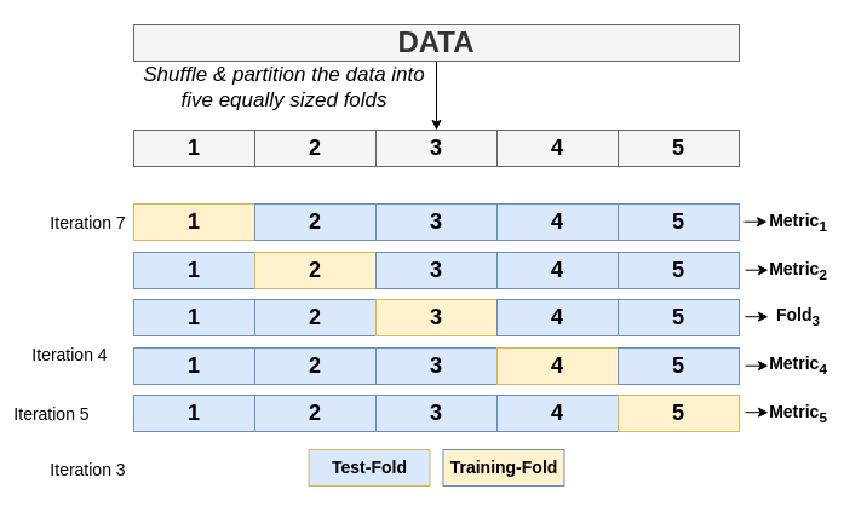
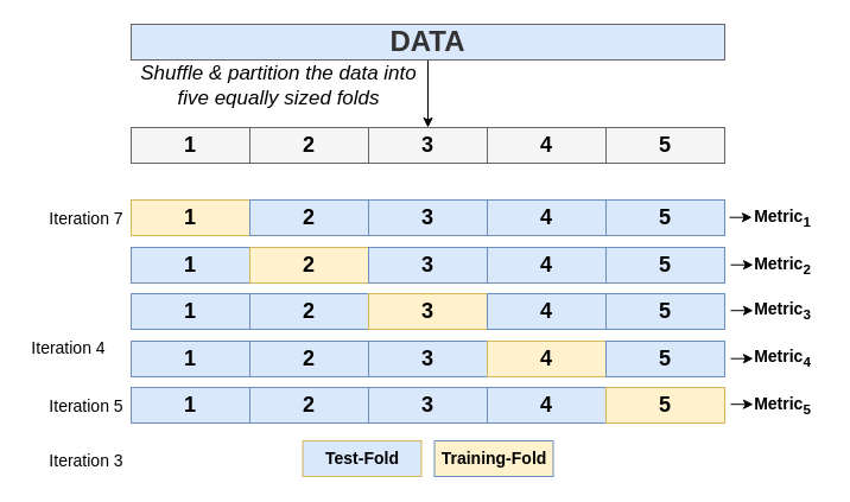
- <mxCell id="4" value="&lt;font&gt;&lt;b style=&quot;font-size: 24px&quot;&gt;DATA&lt;/b&gt;&lt;br&gt;&lt;/font&gt;" style="rounded=0;whiteSpace=wrap;html=1;fillColor=#f5f5f5;strokeColor=#666666;fontColor=#333333;" vertex="1" parent="1"><mxGeometry x="110" y="20" width="500" height="30" as="geometry" /></mxCell>
+ <mxCell id="4" value="&lt;font&gt;&lt;b style=&quot;font-size: 24px&quot;&gt;DATA&lt;/b&gt;&lt;br&gt;&lt;/font&gt;" style="rounded=0;whiteSpace=wrap;html=1;fillColor=#dae8fc;strokeColor=#666666;fontColor=#333333;" vertex="1" parent="1"><mxGeometry x="110" y="20" width="500" height="30" as="geometry" /></mxCell>
- <mxCell id="74" value="&lt;font style=&quot;font-size: 14px&quot;&gt;&lt;b&gt;Fold&lt;sub&gt;3&lt;/sub&gt;&lt;/b&gt;&lt;/font&gt;" style="text;html=1;strokeColor=none;fillColor=none;align=center;verticalAlign=middle;whiteSpace=wrap;rounded=0;" vertex="1" parent="1"><mxGeometry x="624" y="251" width="70" height="20.5" as="geometry" /></mxCell>
+ <mxCell id="74" value="&lt;font style=&quot;font-size: 14px&quot;&gt;&lt;b&gt;Metric&lt;sub&gt;3&lt;/sub&gt;&lt;/b&gt;&lt;/font&gt;" style="text;html=1;strokeColor=none;fillColor=none;align=center;verticalAlign=middle;whiteSpace=wrap;rounded=0;" vertex="1" parent="1"><mxGeometry x="624" y="251" width="70" height="20.5" as="geometry" /></mxCell>
- <mxCell id="80" value="&lt;font style=&quot;font-size: 14px&quot;&gt;Iteration 5&lt;/font&gt;" style="text;html=1;strokeColor=none;fillColor=none;align=center;verticalAlign=middle;whiteSpace=wrap;rounded=0;" vertex="1" parent="1"><mxGeometry x="5" y="331" width="75" height="21" as="geometry" /></mxCell>
+ <mxCell id="80" value="&lt;font style=&quot;font-size: 14px&quot;&gt;Iteration 5&lt;/font&gt;" style="text;html=1;strokeColor=none;fillColor=none;align=center;verticalAlign=middle;whiteSpace=wrap;rounded=0;" vertex="1" parent="1"><mxGeometry x="35" y="331" width="75" height="21" as="geometry" /></mxCell>
